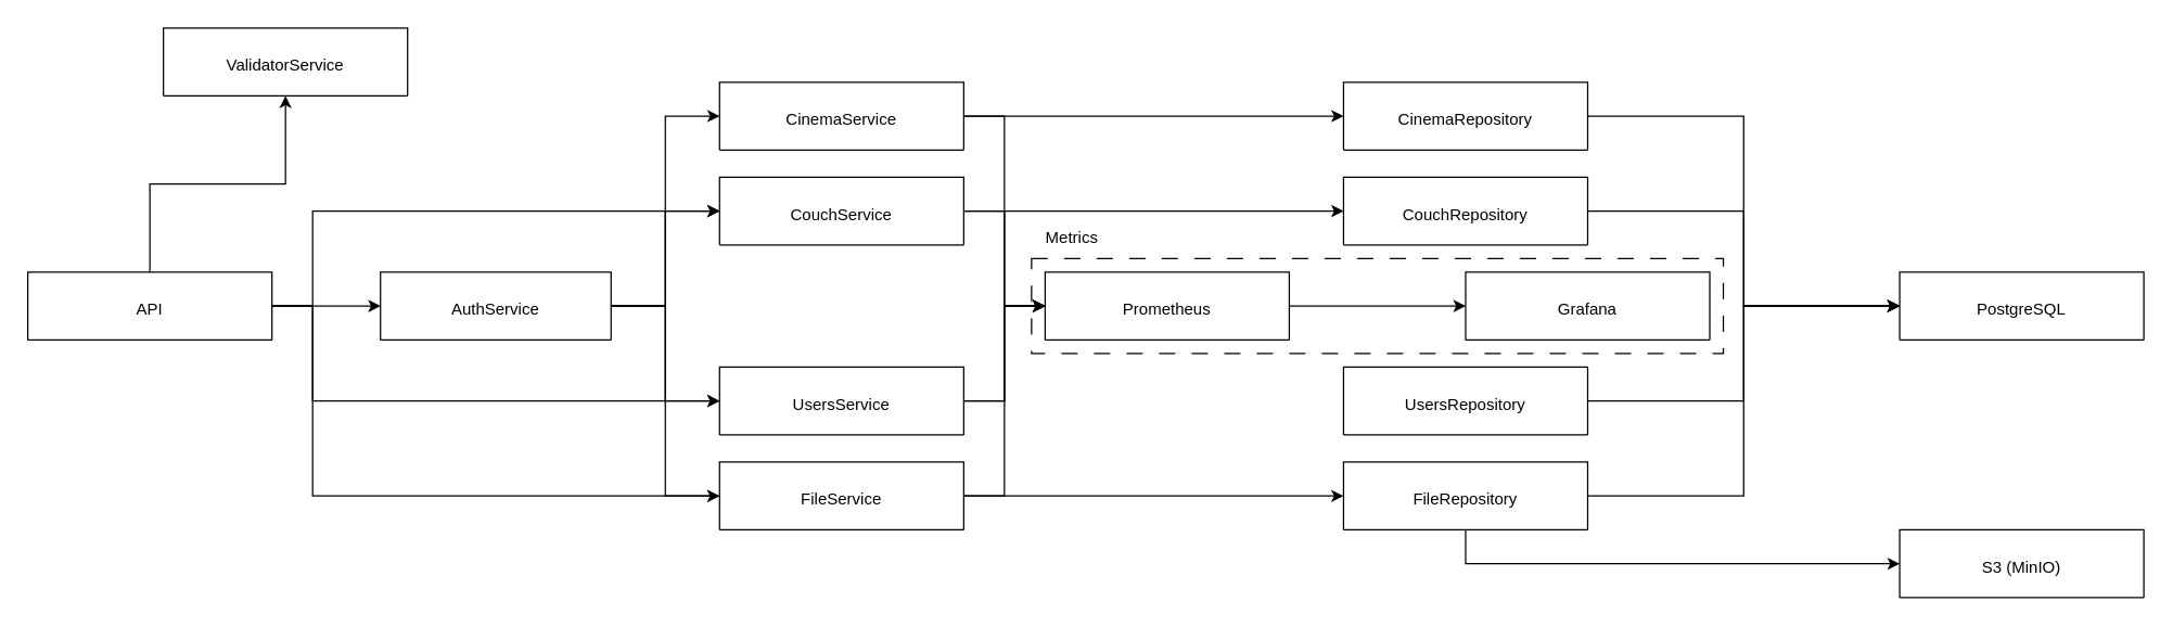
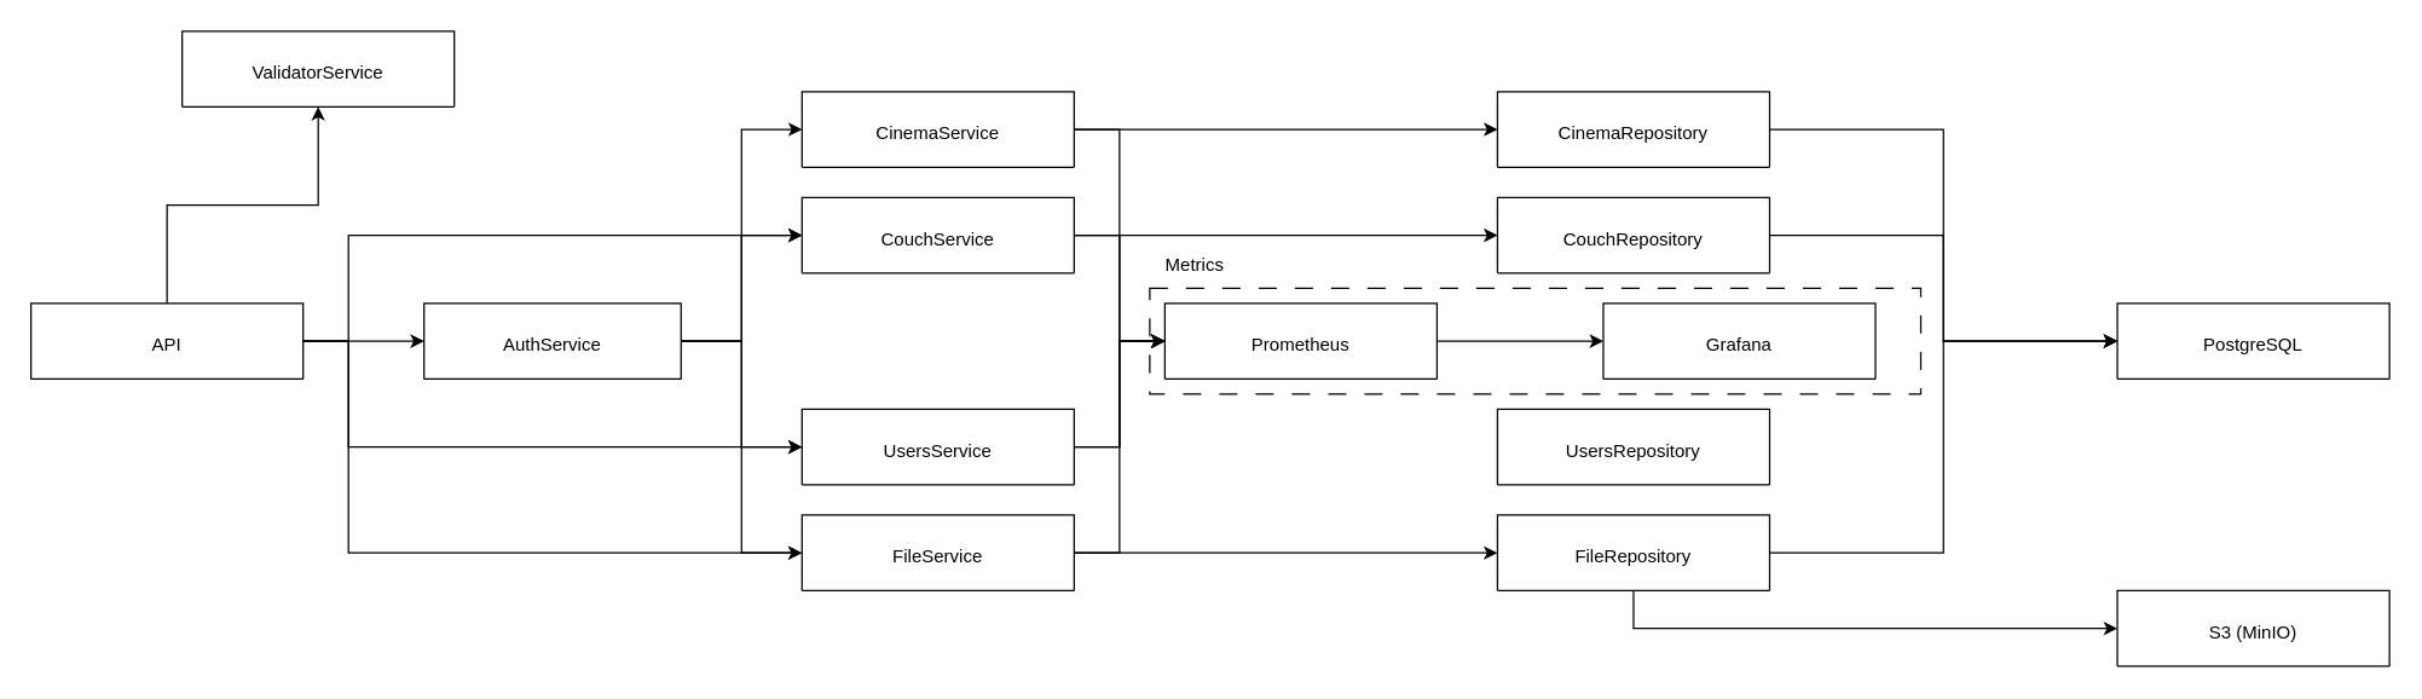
- <mxCell id="37" value="&lt;div&gt;&lt;br&gt;&lt;/div&gt;&lt;div&gt;Grafana&lt;/div&gt;" style="swimlane;fontStyle=0;align=center;verticalAlign=top;childLayout=stackLayout;horizontal=1;startSize=55;horizontalStack=0;resizeParent=1;resizeParentMax=0;resizeLast=0;collapsible=0;marginBottom=0;html=1;whiteSpace=wrap;" vertex="1" parent="1"><mxGeometry x="1080" y="200" width="180" height="50" as="geometry" /></mxCell>
+ <mxCell id="37" value="&lt;div&gt;&lt;br&gt;&lt;/div&gt;&lt;div&gt;Grafana&lt;/div&gt;" style="swimlane;fontStyle=0;align=center;verticalAlign=top;childLayout=stackLayout;horizontal=1;startSize=55;horizontalStack=0;resizeParent=1;resizeParentMax=0;resizeLast=0;collapsible=0;marginBottom=0;html=1;whiteSpace=wrap;" vertex="1" parent="1"><mxGeometry x="1060" y="200" width="180" height="50" as="geometry" /></mxCell>
- <mxCell id="32" style="edgeStyle=orthogonalEdgeStyle;rounded=0;orthogonalLoop=1;jettySize=auto;html=1;exitX=1;exitY=0.5;exitDx=0;exitDy=0;entryX=0;entryY=0.5;entryDx=0;entryDy=0;" edge="1" parent="1" source="33" target="38"><mxGeometry relative="1" as="geometry" /></mxCell>
